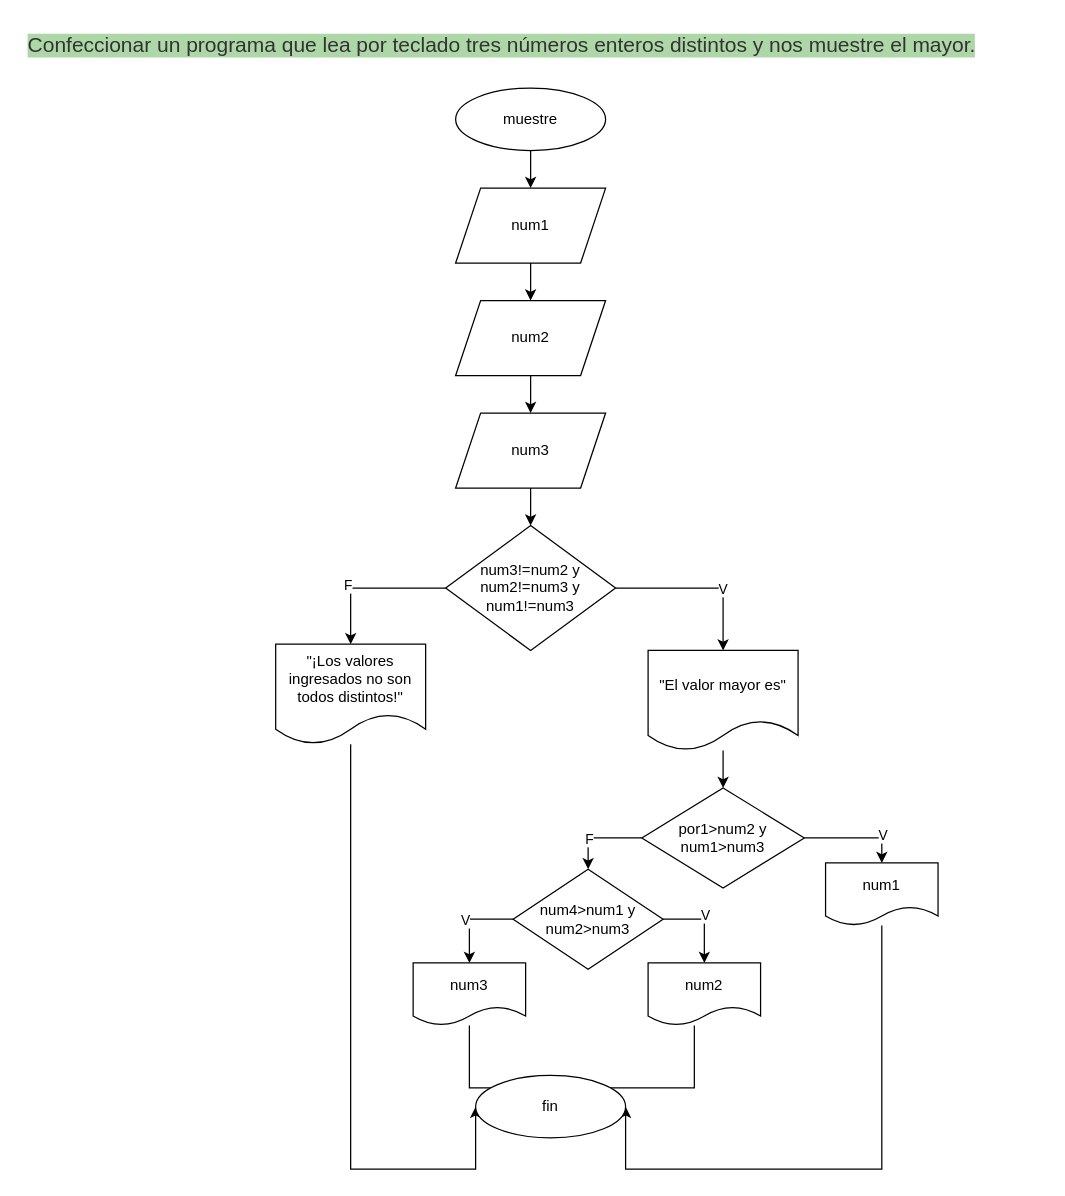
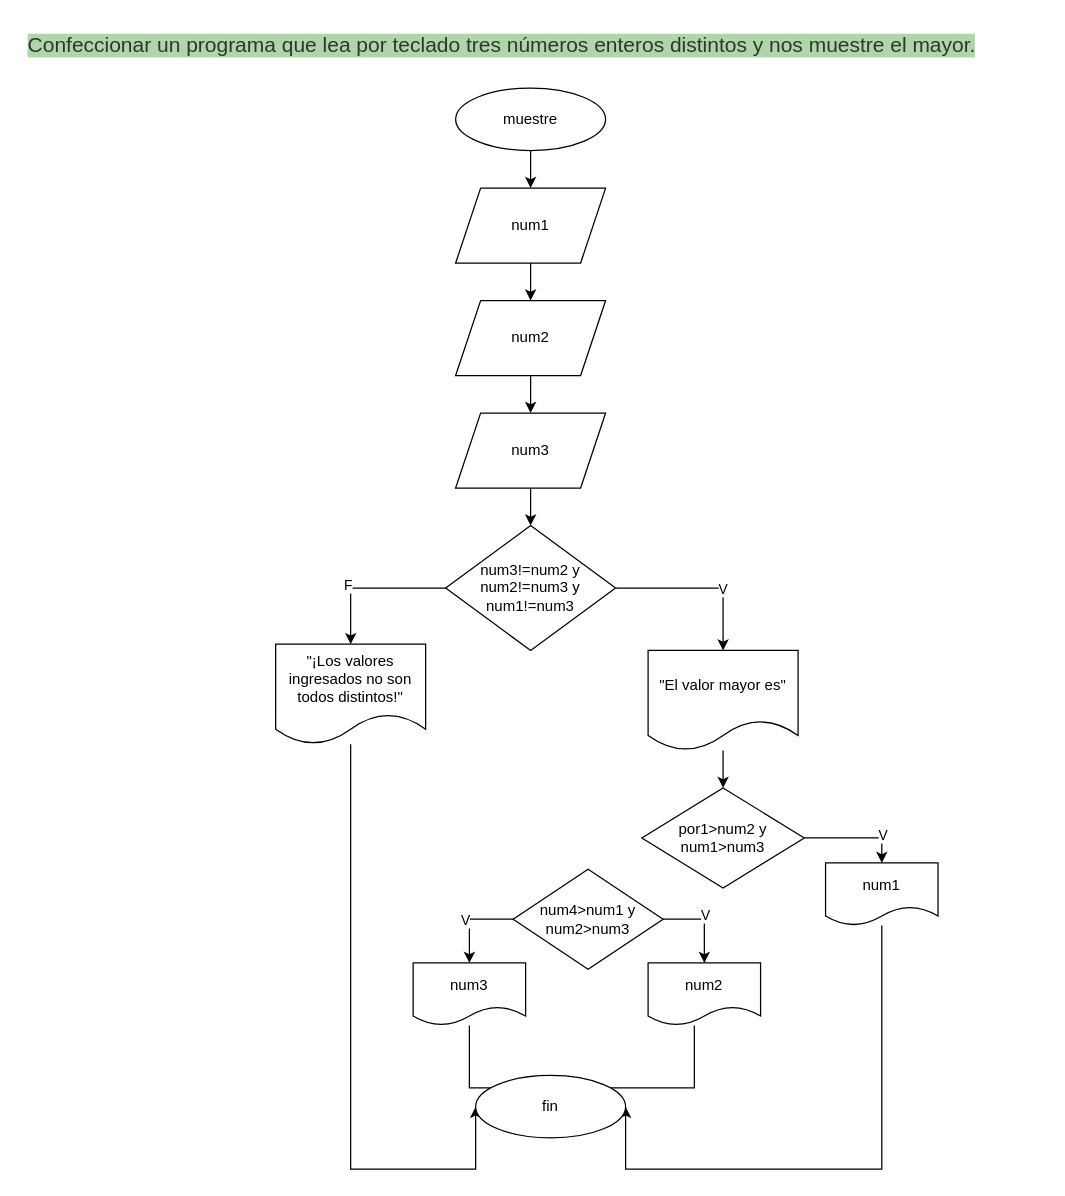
- <mxCell id="13" style="edgeStyle=orthogonalEdgeStyle;rounded=0;orthogonalLoop=1;jettySize=auto;html=1;exitX=0;exitY=0.5;exitDx=0;exitDy=0;entryX=0.5;entryY=0;entryDx=0;entryDy=0;" edge="1" parent="1" source="15" target="24"><mxGeometry relative="1" as="geometry" /></mxCell>
- <mxCell id="14" value="F" style="edgeLabel;html=1;align=center;verticalAlign=middle;resizable=0;points=[];" vertex="1" connectable="0" parent="13"><mxGeometry x="0.5" relative="1" as="geometry"><mxPoint y="-8" as="offset" /></mxGeometry></mxCell>
